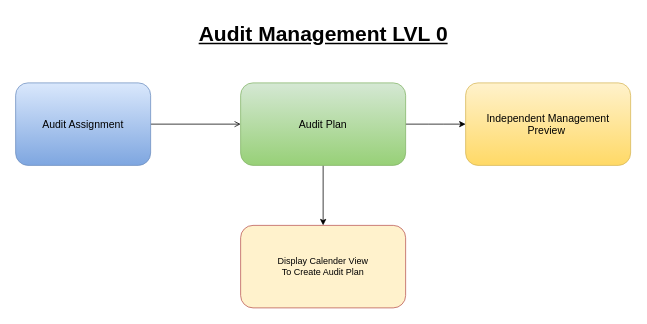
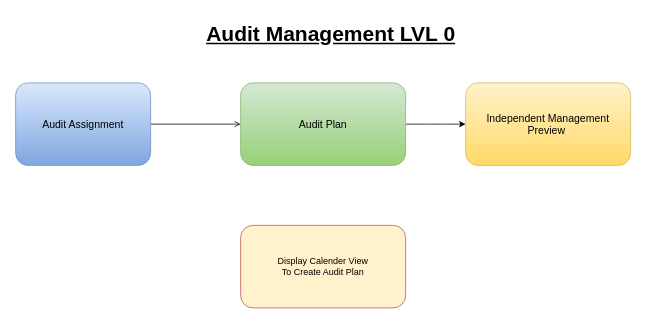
- <mxCell id="7" value="&lt;font style=&quot;font-size: 28px;&quot;&gt;&lt;b&gt;&lt;u&gt;Audit Management LVL 0&lt;/u&gt;&lt;/b&gt;&lt;/font&gt;" style="text;html=1;align=center;verticalAlign=middle;resizable=0;points=[];autosize=1;strokeColor=none;fillColor=none;rounded=1;textShadow=0;" parent="1" vertex="1"><mxGeometry x="250" y="20" width="360" height="50" as="geometry" /></mxCell>
+ <mxCell id="7" value="&lt;font style=&quot;font-size: 28px;&quot;&gt;&lt;b&gt;&lt;u&gt;Audit Management LVL 0&lt;/u&gt;&lt;/b&gt;&lt;/font&gt;" style="text;html=1;align=center;verticalAlign=middle;resizable=0;points=[];autosize=1;strokeColor=none;fillColor=none;rounded=1;textShadow=0;" parent="1" vertex="1"><mxGeometry x="260" y="20" width="360" height="50" as="geometry" /></mxCell>
- <mxCell id="4" style="edgeStyle=orthogonalEdgeStyle;rounded=1;orthogonalLoop=1;jettySize=auto;html=1;exitX=0.5;exitY=1;exitDx=0;exitDy=0;entryX=0.5;entryY=0;entryDx=0;entryDy=0;" parent="1" source="6" target="8" edge="1"><mxGeometry relative="1" as="geometry" /></mxCell>
